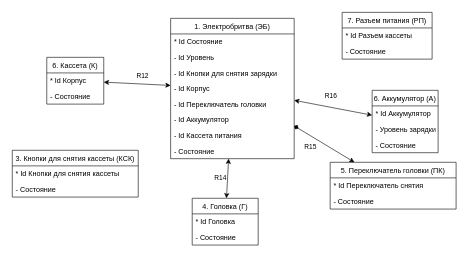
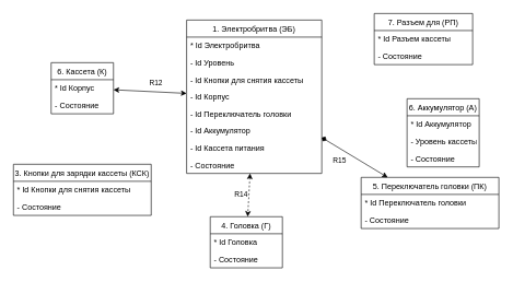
- <mxCell id="35" value="7. Разъем питания (РП)" style="swimlane;fontStyle=0;childLayout=stackLayout;horizontal=1;startSize=26;fillColor=none;horizontalStack=0;resizeParent=1;resizeParentMax=0;resizeLast=0;collapsible=1;marginBottom=0;" vertex="1" parent="1"><mxGeometry x="570" y="20" width="150" height="78" as="geometry"><mxRectangle x="650" y="290" width="130" height="26" as="alternateBounds" /></mxGeometry></mxCell>
+ <mxCell id="35" value="7. Разъем для (РП)" style="swimlane;fontStyle=0;childLayout=stackLayout;horizontal=1;startSize=26;fillColor=none;horizontalStack=0;resizeParent=1;resizeParentMax=0;resizeLast=0;collapsible=1;marginBottom=0;" vertex="1" parent="1"><mxGeometry x="570" y="20" width="150" height="78" as="geometry"><mxRectangle x="650" y="290" width="130" height="26" as="alternateBounds" /></mxGeometry></mxCell>
- <mxCell id="3" value="* Id Состояние " style="text;strokeColor=none;fillColor=none;align=left;verticalAlign=top;spacingLeft=4;spacingRight=4;overflow=hidden;rotatable=0;points=[[0,0.5],[1,0.5]];portConstraint=eastwest;" vertex="1" parent="2"><mxGeometry y="26" width="206" height="26" as="geometry" /></mxCell>
+ <mxCell id="3" value="* Id Электробритва " style="text;strokeColor=none;fillColor=none;align=left;verticalAlign=top;spacingLeft=4;spacingRight=4;overflow=hidden;rotatable=0;points=[[0,0.5],[1,0.5]];portConstraint=eastwest;" vertex="1" parent="2"><mxGeometry y="26" width="206" height="26" as="geometry" /></mxCell>
- <mxCell id="5" value="- Id Кнопки для снятия зарядки&#10;" style="text;strokeColor=none;fillColor=none;align=left;verticalAlign=top;spacingLeft=4;spacingRight=4;overflow=hidden;rotatable=0;points=[[0,0.5],[1,0.5]];portConstraint=eastwest;" vertex="1" parent="2"><mxGeometry y="78" width="206" height="26" as="geometry" /></mxCell>
+ <mxCell id="5" value="- Id Кнопки для снятия кассеты&#10;" style="text;strokeColor=none;fillColor=none;align=left;verticalAlign=top;spacingLeft=4;spacingRight=4;overflow=hidden;rotatable=0;points=[[0,0.5],[1,0.5]];portConstraint=eastwest;" vertex="1" parent="2"><mxGeometry y="78" width="206" height="26" as="geometry" /></mxCell>
- <mxCell id="33" value="" style="endArrow=classic;startArrow=classic;html=1;" edge="1" parent="1" source="27" target="2"><mxGeometry width="50" height="50" relative="1" as="geometry"><mxPoint x="202.5" y="164" as="sourcePoint" /><mxPoint x="314" y="164" as="targetPoint" /></mxGeometry></mxCell>
- <mxCell id="34" value="R16" style="edgeLabel;html=1;align=center;verticalAlign=middle;resizable=0;points=[];" vertex="1" connectable="0" parent="33"><mxGeometry x="0.518" y="-5" relative="1" as="geometry"><mxPoint x="28" y="-8" as="offset" /></mxGeometry></mxCell>
- <mxCell id="29" value="- Уровень зарядки    " style="text;strokeColor=none;fillColor=none;align=left;verticalAlign=top;spacingLeft=4;spacingRight=4;overflow=hidden;rotatable=0;points=[[0,0.5],[1,0.5]];portConstraint=eastwest;" vertex="1" parent="27"><mxGeometry y="52" width="110" height="26" as="geometry" /></mxCell>
+ <mxCell id="29" value="- Уровень кассеты    " style="text;strokeColor=none;fillColor=none;align=left;verticalAlign=top;spacingLeft=4;spacingRight=4;overflow=hidden;rotatable=0;points=[[0,0.5],[1,0.5]];portConstraint=eastwest;" vertex="1" parent="27"><mxGeometry y="52" width="110" height="26" as="geometry" /></mxCell>
- <mxCell id="21" value="3. Кнопки для снятия кассеты (КСК)" style="swimlane;fontStyle=0;childLayout=stackLayout;horizontal=1;startSize=26;fillColor=none;horizontalStack=0;resizeParent=1;resizeParentMax=0;resizeLast=0;collapsible=1;marginBottom=0;" vertex="1" parent="1"><mxGeometry x="20" y="250" width="210" height="78" as="geometry" /></mxCell>
+ <mxCell id="21" value="3. Кнопки для зарядки кассеты (КСК)" style="swimlane;fontStyle=0;childLayout=stackLayout;horizontal=1;startSize=26;fillColor=none;horizontalStack=0;resizeParent=1;resizeParentMax=0;resizeLast=0;collapsible=1;marginBottom=0;" vertex="1" parent="1"><mxGeometry x="20" y="250" width="210" height="78" as="geometry" /></mxCell>
- <mxCell id="19" value="" style="endArrow=classic;startArrow=classic;html=1;" edge="1" parent="1" source="2" target="14"><mxGeometry width="50" height="50" relative="1" as="geometry"><mxPoint x="400" y="80" as="sourcePoint" /><mxPoint x="450" y="30" as="targetPoint" /></mxGeometry></mxCell>
+ <mxCell id="19" value="" style="endArrow=classic;startArrow=classic;html=1;dashed=1;" edge="1" parent="1" source="2" target="14"><mxGeometry width="50" height="50" relative="1" as="geometry"><mxPoint x="400" y="80" as="sourcePoint" /><mxPoint x="450" y="30" as="targetPoint" /></mxGeometry></mxCell>
- <mxCell id="25" value="* Id Переключатель снятия&#10;&#10;&#10;" style="text;strokeColor=none;fillColor=none;align=left;verticalAlign=top;spacingLeft=4;spacingRight=4;overflow=hidden;rotatable=0;points=[[0,0.5],[1,0.5]];portConstraint=eastwest;" vertex="1" parent="24"><mxGeometry y="26" width="210" height="26" as="geometry" /></mxCell>
+ <mxCell id="25" value="* Id Переключатель головки&#10;&#10;&#10;" style="text;strokeColor=none;fillColor=none;align=left;verticalAlign=top;spacingLeft=4;spacingRight=4;overflow=hidden;rotatable=0;points=[[0,0.5],[1,0.5]];portConstraint=eastwest;" vertex="1" parent="24"><mxGeometry y="26" width="210" height="26" as="geometry" /></mxCell>
